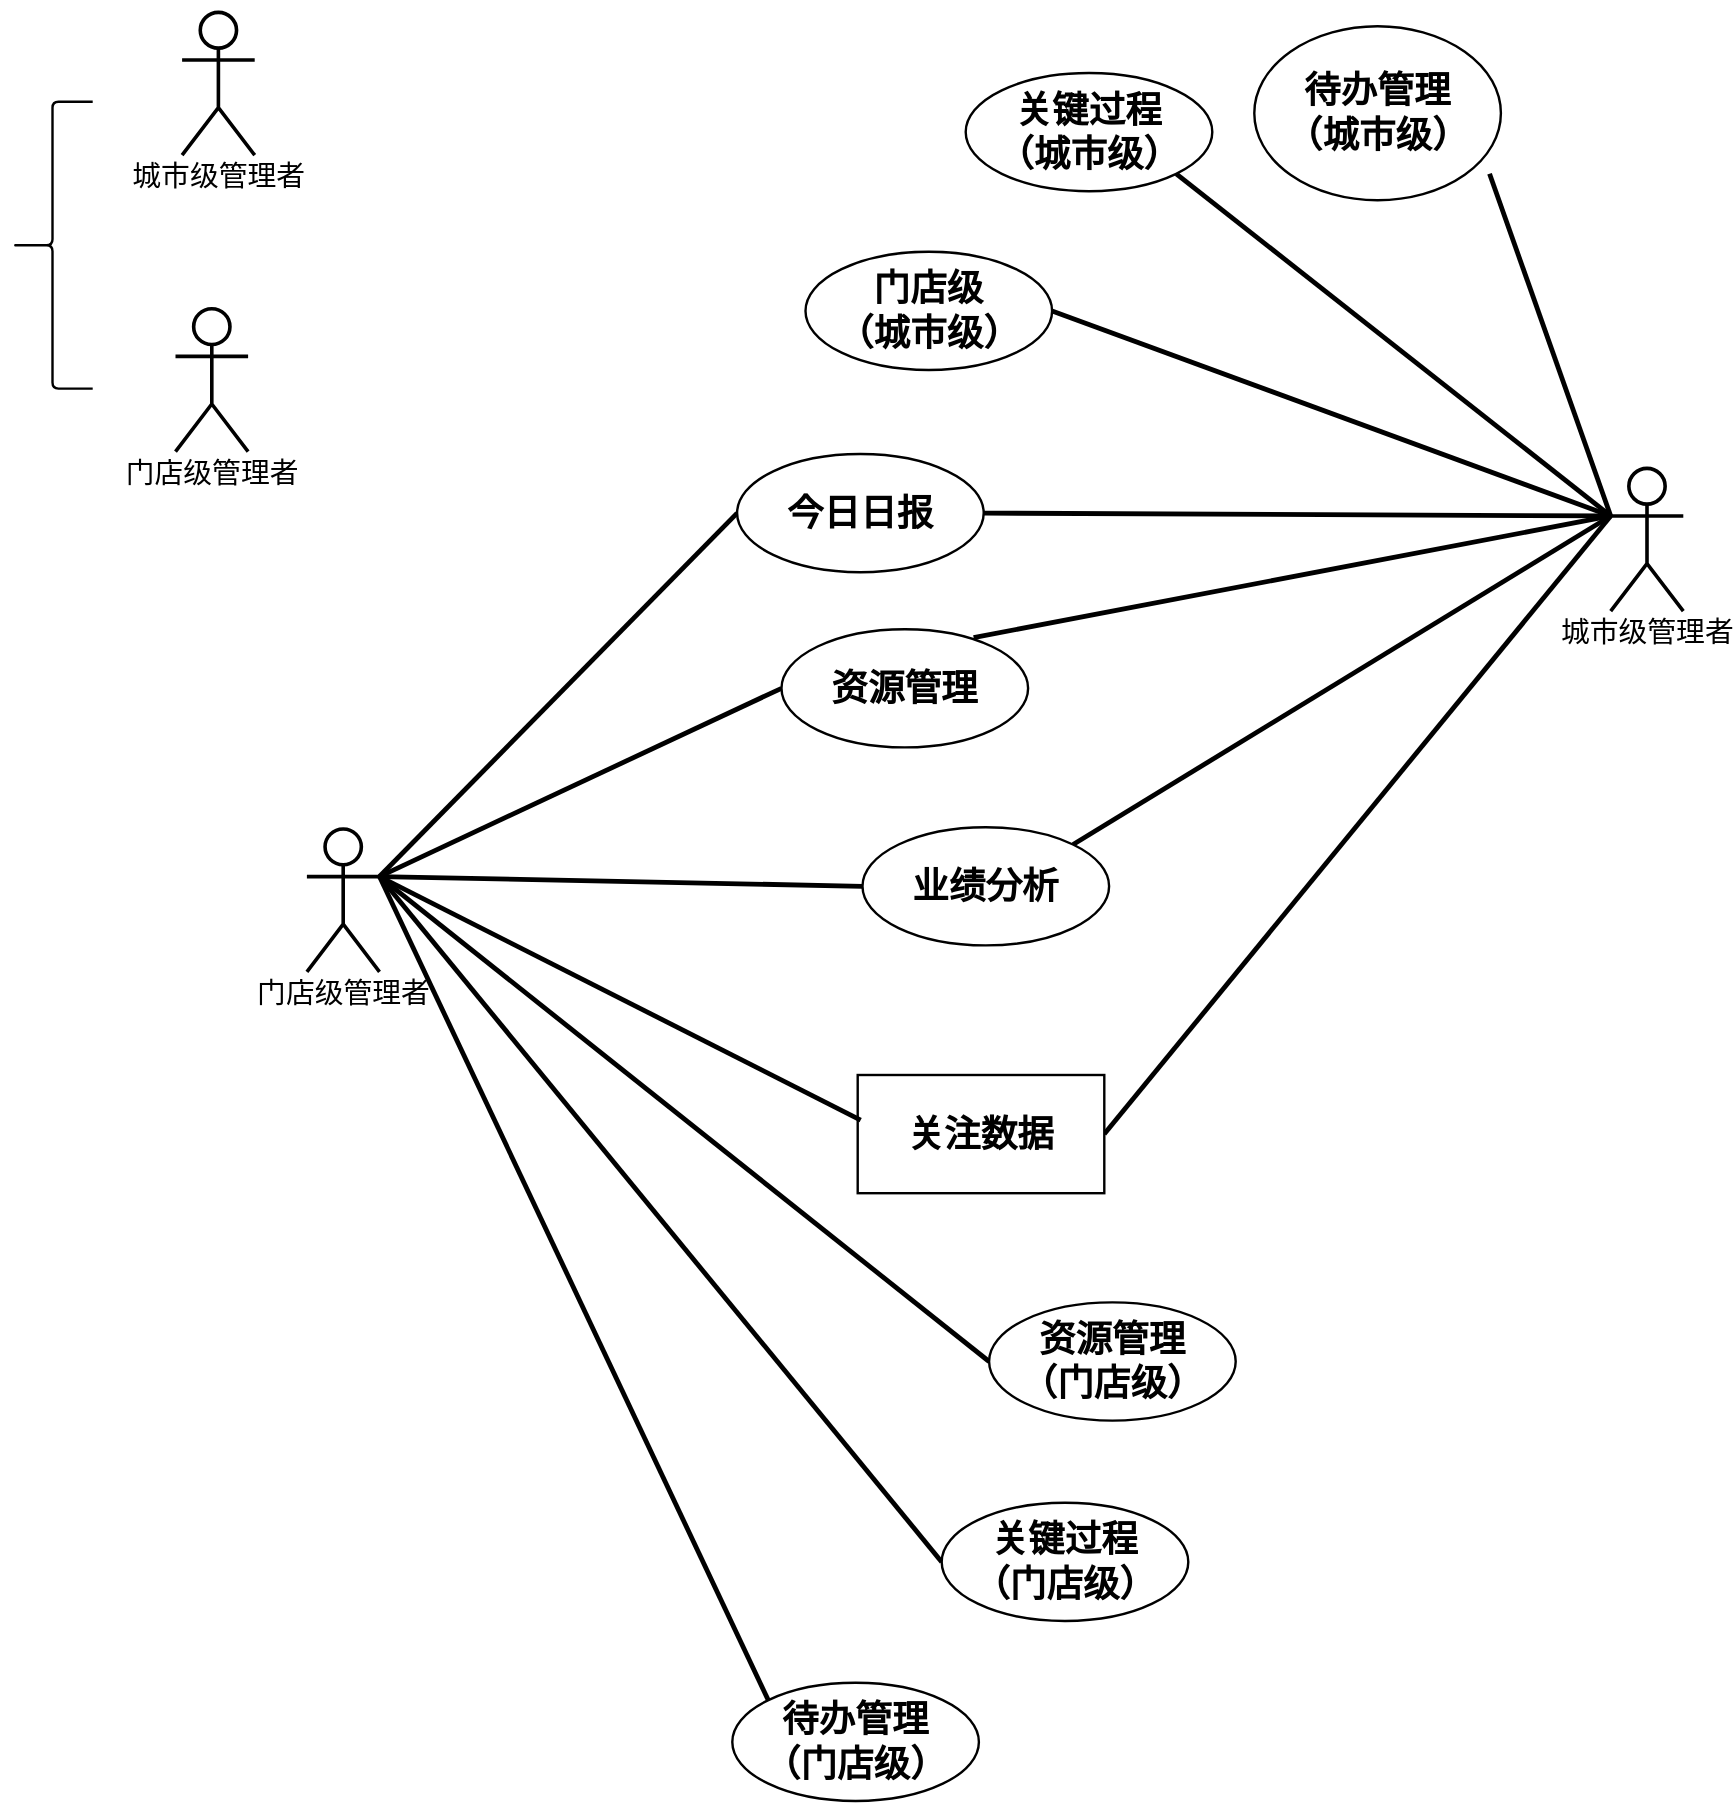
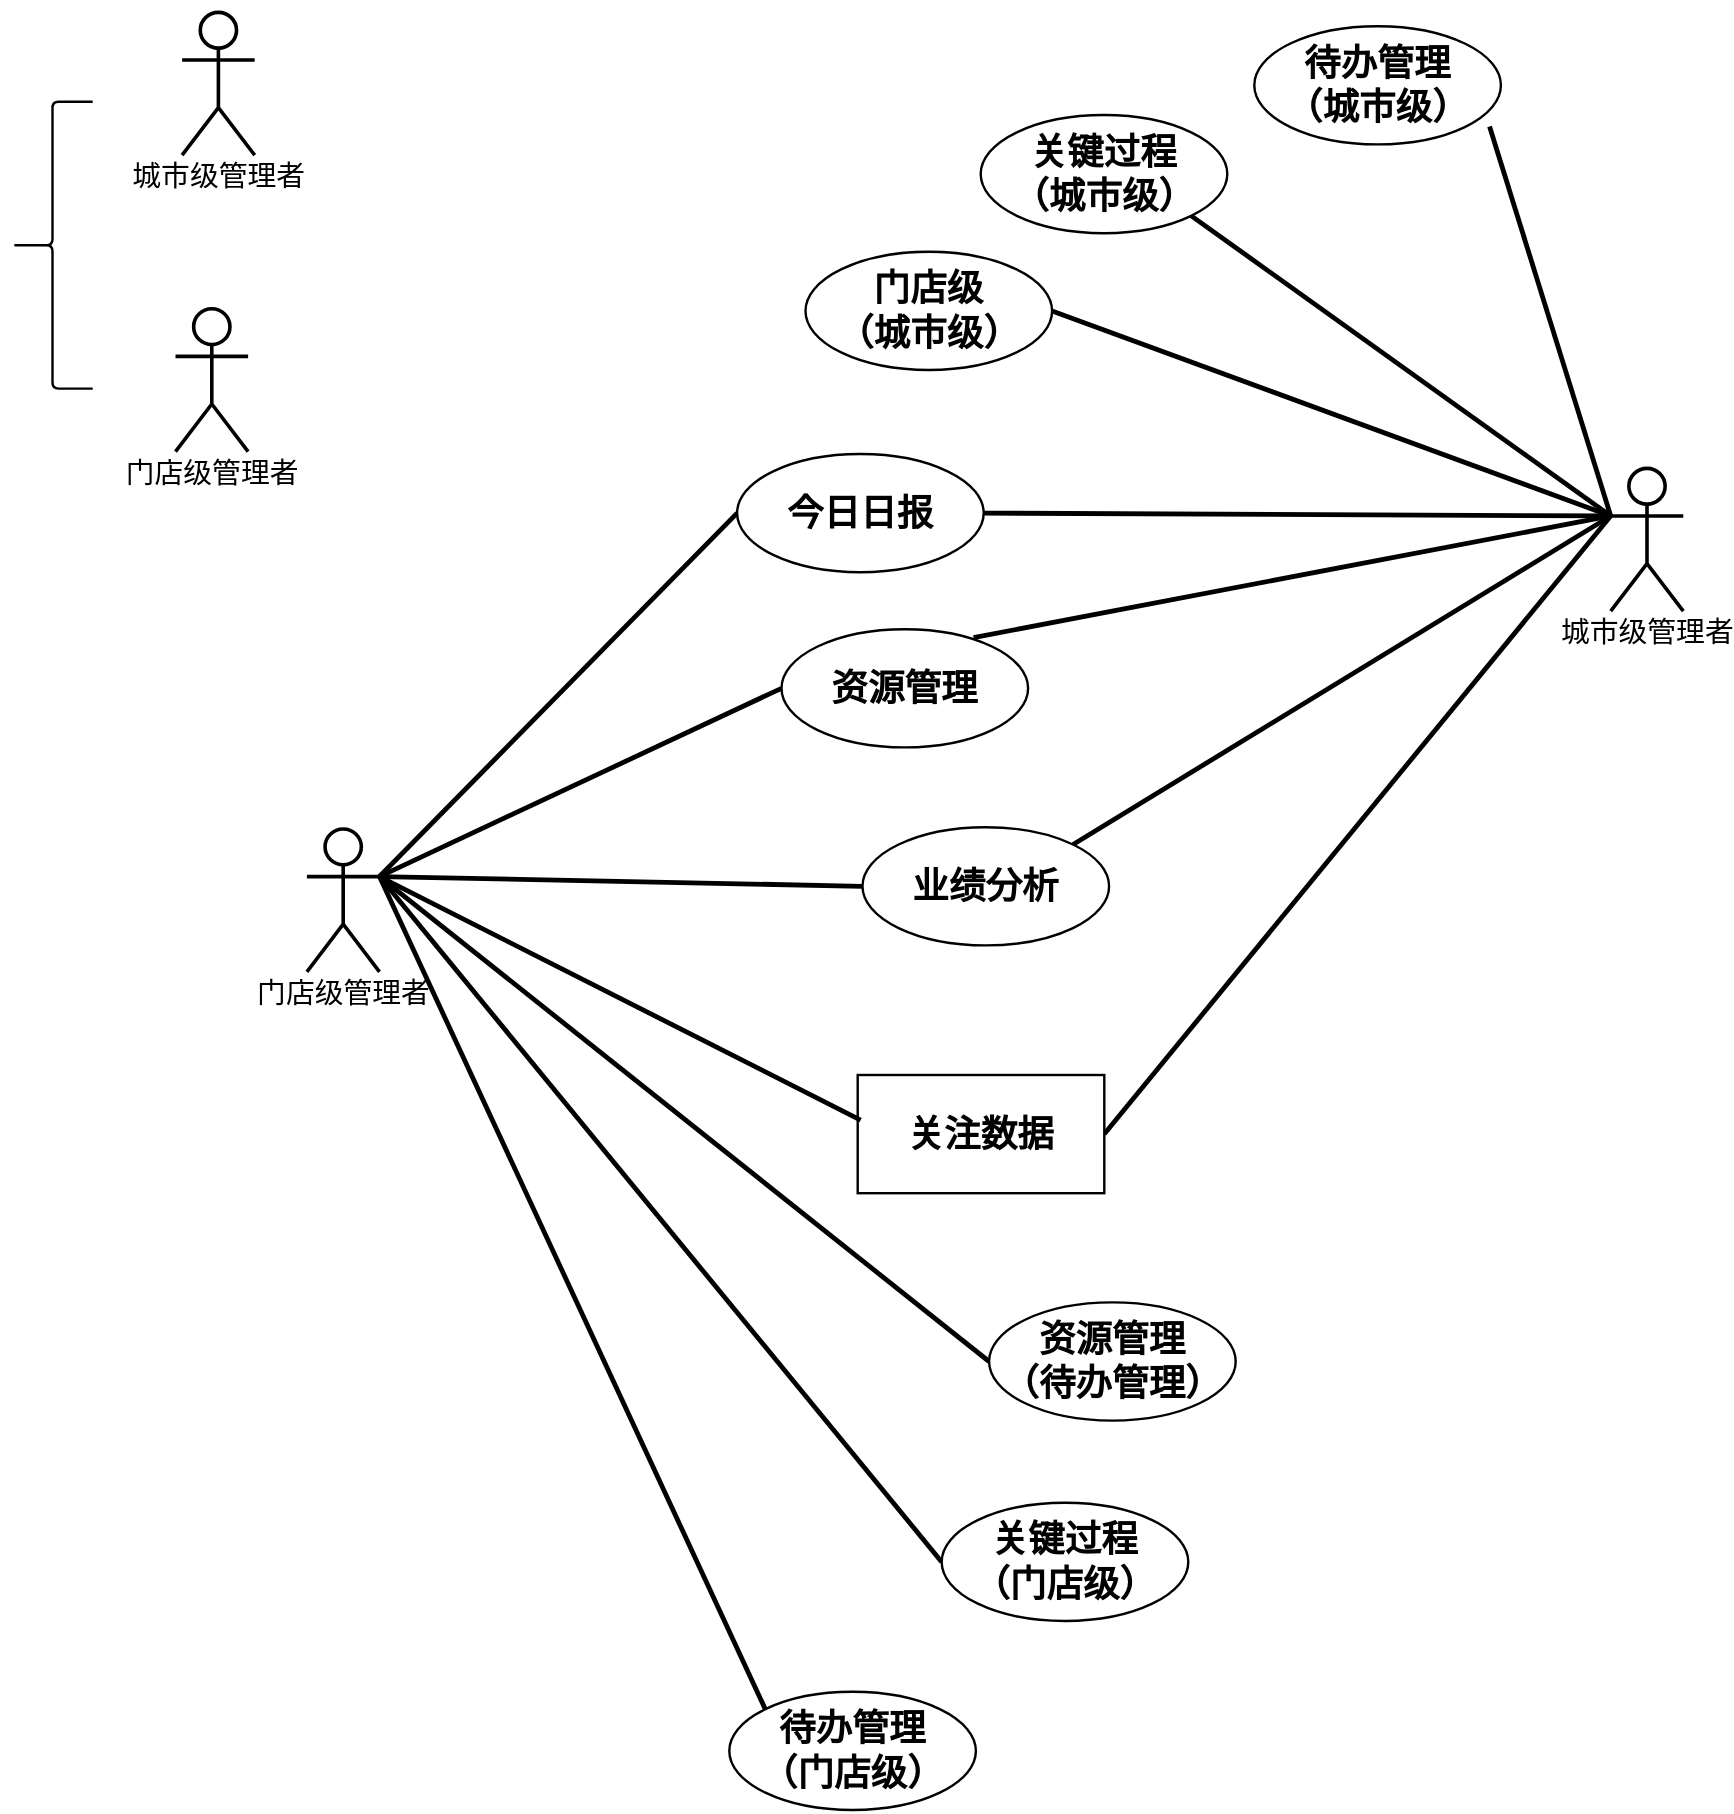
- <mxCell id="25" value="&lt;span style=&quot;font-size: 61px;&quot;&gt;待办管理&lt;/span&gt;&lt;br style=&quot;font-size: 61px;&quot;&gt;&lt;div style=&quot;font-size: 61px;&quot;&gt;&lt;font style=&quot;font-size: 61px;&quot;&gt;（城市级）&lt;/font&gt;&lt;/div&gt;" style="ellipse;whiteSpace=wrap;html=1;strokeWidth=4;fontStyle=1;fontSize=61;" vertex="1" parent="1"><mxGeometry x="2090" y="43" width="411" height="290" as="geometry" /></mxCell>
+ <mxCell id="25" value="&lt;span style=&quot;font-size: 61px;&quot;&gt;待办管理&lt;/span&gt;&lt;br style=&quot;font-size: 61px;&quot;&gt;&lt;div style=&quot;font-size: 61px;&quot;&gt;&lt;font style=&quot;font-size: 61px;&quot;&gt;（城市级）&lt;/font&gt;&lt;/div&gt;" style="ellipse;whiteSpace=wrap;html=1;strokeWidth=4;fontStyle=1;fontSize=61;" vertex="1" parent="1"><mxGeometry x="2090" y="43" width="411" height="197" as="geometry" /></mxCell>
- <mxCell id="18" value="&lt;font style=&quot;font-size: 61px;&quot;&gt;关键过程&lt;/font&gt;&lt;div style=&quot;font-size: 61px;&quot;&gt;&lt;font style=&quot;font-size: 61px;&quot;&gt;（城市级）&lt;/font&gt;&lt;/div&gt;" style="ellipse;whiteSpace=wrap;html=1;strokeWidth=4;fontStyle=1;fontSize=61;" vertex="1" parent="1"><mxGeometry x="1609" y="121" width="411" height="197" as="geometry" /></mxCell>
+ <mxCell id="18" value="&lt;font style=&quot;font-size: 61px;&quot;&gt;关键过程&lt;/font&gt;&lt;div style=&quot;font-size: 61px;&quot;&gt;&lt;font style=&quot;font-size: 61px;&quot;&gt;（城市级）&lt;/font&gt;&lt;/div&gt;" style="ellipse;whiteSpace=wrap;html=1;strokeWidth=4;fontStyle=1;fontSize=61;" vertex="1" parent="1"><mxGeometry x="1634" y="191" width="411" height="197" as="geometry" /></mxCell>
- <mxCell id="19" value="&lt;span style=&quot;font-size: 61px;&quot;&gt;资源管理&lt;/span&gt;&lt;div style=&quot;font-size: 61px;&quot;&gt;&lt;span style=&quot;font-size: 61px;&quot;&gt;（门店级）&lt;/span&gt;&lt;/div&gt;" style="ellipse;whiteSpace=wrap;html=1;strokeWidth=4;fontStyle=1;fontSize=61;" vertex="1" parent="1"><mxGeometry x="1648" y="2170" width="411" height="197" as="geometry" /></mxCell>
+ <mxCell id="19" value="&lt;span style=&quot;font-size: 61px;&quot;&gt;资源管理&lt;/span&gt;&lt;div style=&quot;font-size: 61px;&quot;&gt;&lt;span style=&quot;font-size: 61px;&quot;&gt;（待办管理）&lt;/span&gt;&lt;/div&gt;" style="ellipse;whiteSpace=wrap;html=1;strokeWidth=4;fontStyle=1;fontSize=61;" vertex="1" parent="1"><mxGeometry x="1648" y="2170" width="411" height="197" as="geometry" /></mxCell>
- <mxCell id="21" value="&lt;span style=&quot;font-size: 61px;&quot;&gt;待办管理&lt;/span&gt;&lt;div style=&quot;font-size: 61px;&quot;&gt;&lt;span style=&quot;font-size: 61px;&quot;&gt;（门店级）&lt;/span&gt;&lt;/div&gt;" style="ellipse;whiteSpace=wrap;html=1;strokeWidth=4;fontStyle=1;fontSize=61;" vertex="1" parent="1"><mxGeometry x="1220" y="2804" width="411" height="197" as="geometry" /></mxCell>
+ <mxCell id="21" value="&lt;span style=&quot;font-size: 61px;&quot;&gt;待办管理&lt;/span&gt;&lt;div style=&quot;font-size: 61px;&quot;&gt;&lt;span style=&quot;font-size: 61px;&quot;&gt;（门店级）&lt;/span&gt;&lt;/div&gt;" style="ellipse;whiteSpace=wrap;html=1;strokeWidth=4;fontStyle=1;fontSize=61;" vertex="1" parent="1"><mxGeometry x="1215" y="2819" width="411" height="197" as="geometry" /></mxCell>
